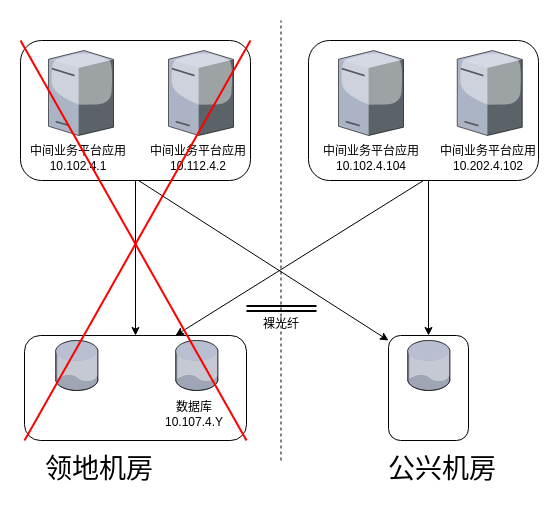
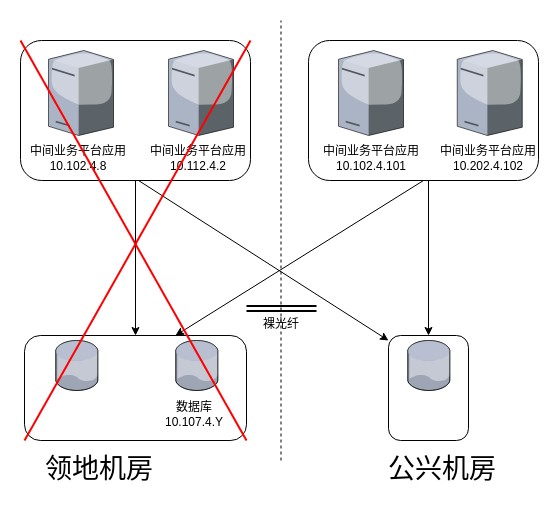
- <mxCell id="14" value="中间业务平台应用&lt;div&gt;10.102.4.1&lt;/div&gt;" style="text;strokeColor=none;align=center;fillColor=none;html=1;verticalAlign=middle;whiteSpace=wrap;rounded=0;" parent="1" vertex="1"><mxGeometry x="28" y="135" width="100" height="45" as="geometry" /></mxCell>
+ <mxCell id="14" value="中间业务平台应用&lt;div&gt;10.102.4.8&lt;/div&gt;" style="text;strokeColor=none;align=center;fillColor=none;html=1;verticalAlign=middle;whiteSpace=wrap;rounded=0;" parent="1" vertex="1"><mxGeometry x="28" y="135" width="100" height="45" as="geometry" /></mxCell>
- <mxCell id="21" value="中间业务平台应用&lt;div&gt;10.102.4.104&lt;/div&gt;" style="text;strokeColor=none;align=center;fillColor=none;html=1;verticalAlign=middle;whiteSpace=wrap;rounded=0;" vertex="1" parent="1"><mxGeometry x="320.5" y="135" width="100" height="45" as="geometry" /></mxCell>
+ <mxCell id="21" value="中间业务平台应用&lt;div&gt;10.102.4.101&lt;/div&gt;" style="text;strokeColor=none;align=center;fillColor=none;html=1;verticalAlign=middle;whiteSpace=wrap;rounded=0;" vertex="1" parent="1"><mxGeometry x="320.5" y="135" width="100" height="45" as="geometry" /></mxCell>
